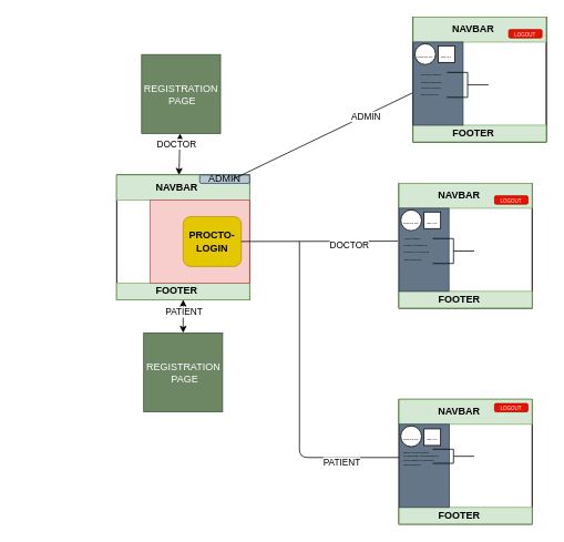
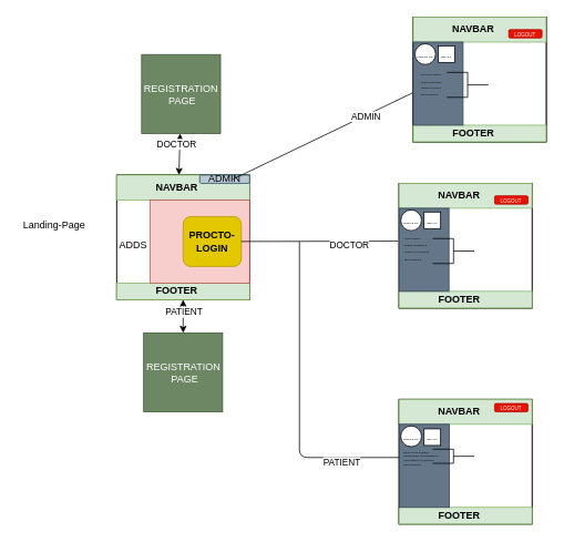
+ <mxCell id="130" value="Landing-Page" style="text;html=1;strokeColor=none;fillColor=none;align=center;verticalAlign=middle;whiteSpace=wrap;rounded=0;" vertex="1" parent="1"><mxGeometry x="20" y="260" width="90" height="20" as="geometry" /></mxCell>
+ <mxCell id="129" value="ADDS" style="text;html=1;strokeColor=none;fillColor=none;align=center;verticalAlign=middle;whiteSpace=wrap;rounded=0;" parent="1" vertex="1"><mxGeometry x="140" y="285" width="40" height="20" as="geometry" /></mxCell>
